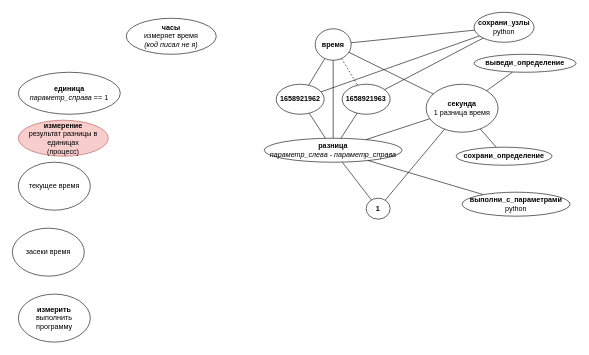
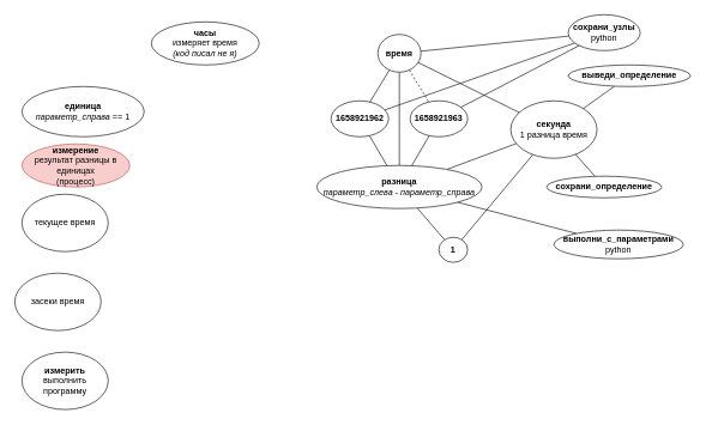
- <mxCell id="11" value="&lt;b&gt;разница&lt;/b&gt;&lt;br&gt;&lt;i&gt;параметр_слева&lt;/i&gt;&amp;nbsp;- &lt;i&gt;параметр_справа&lt;/i&gt;" style="ellipse;whiteSpace=wrap;html=1;" parent="1" vertex="1"><mxGeometry x="440" y="230" width="230" height="40" as="geometry" /></mxCell>
+ <mxCell id="11" value="&lt;b&gt;разница&lt;/b&gt;&lt;br&gt;&lt;i&gt;параметр_слева&lt;/i&gt;&amp;nbsp;- &lt;i&gt;параметр_справа&lt;/i&gt;" style="ellipse;whiteSpace=wrap;html=1;" parent="1" vertex="1"><mxGeometry x="440" y="230" width="230" height="60" as="geometry" /></mxCell>
